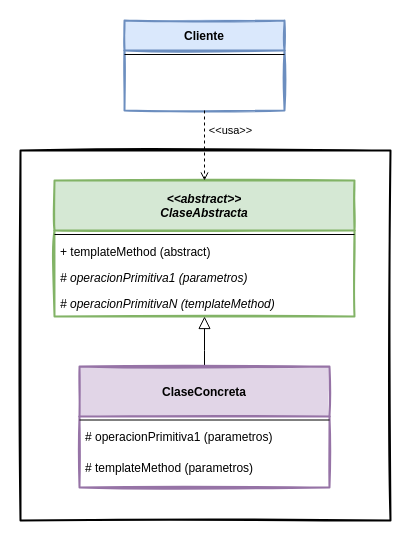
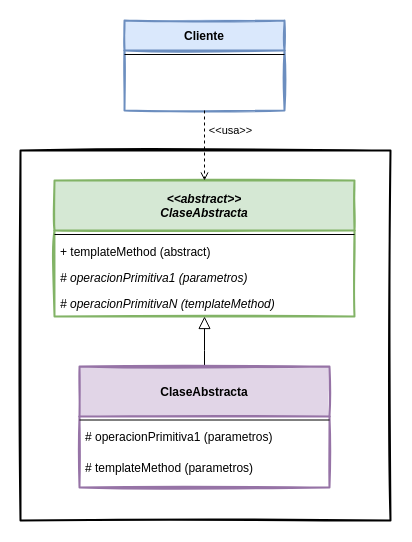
- <mxCell id="11" value="ClaseConcreta" style="swimlane;fontStyle=1;align=center;verticalAlign=middle;childLayout=stackLayout;horizontal=1;startSize=50;horizontalStack=0;resizeParent=1;resizeLast=0;collapsible=1;marginBottom=0;rounded=0;shadow=0;strokeWidth=2;strokeColor=#9673a6;fillColor=#e1d5e7;swimlaneFillColor=rgba(255, 255, 255, 1);sketch=1;fillStyle=solid;" parent="1" vertex="1"><mxGeometry x="79" y="366" width="250" height="121" as="geometry"><mxRectangle x="340" y="380" width="170" height="26" as="alternateBounds" /></mxGeometry></mxCell>
+ <mxCell id="11" value="ClaseAbstracta" style="swimlane;fontStyle=1;align=center;verticalAlign=middle;childLayout=stackLayout;horizontal=1;startSize=50;horizontalStack=0;resizeParent=1;resizeLast=0;collapsible=1;marginBottom=0;rounded=0;shadow=0;strokeWidth=2;strokeColor=#9673a6;fillColor=#e1d5e7;swimlaneFillColor=rgba(255, 255, 255, 1);sketch=1;fillStyle=solid;" parent="1" vertex="1"><mxGeometry x="79" y="366" width="250" height="121" as="geometry"><mxRectangle x="340" y="380" width="170" height="26" as="alternateBounds" /></mxGeometry></mxCell>
